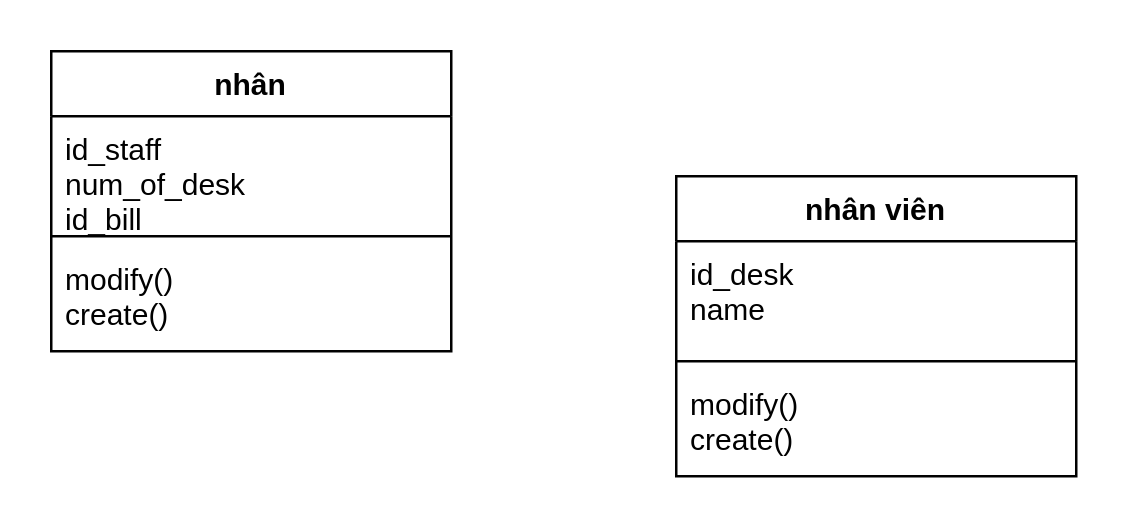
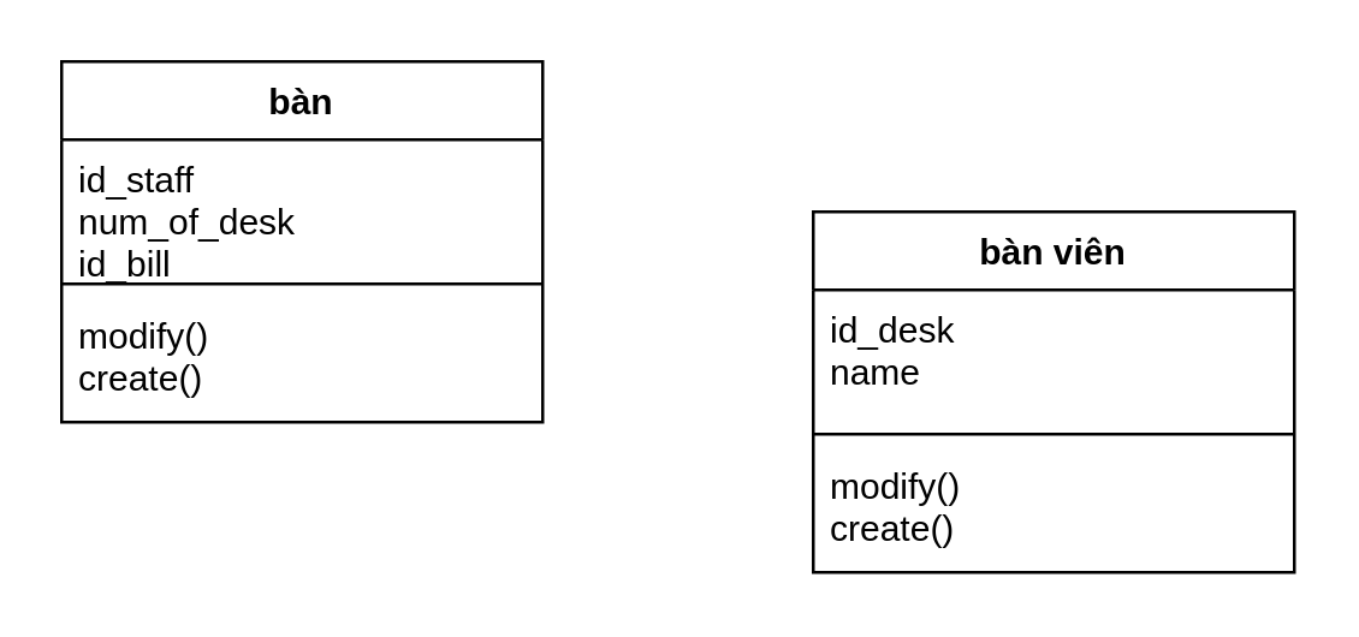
- <mxCell id="2" value="nhân&#10;" style="swimlane;fontStyle=1;align=center;verticalAlign=top;childLayout=stackLayout;horizontal=1;startSize=26;horizontalStack=0;resizeParent=1;resizeParentMax=0;resizeLast=0;collapsible=1;marginBottom=0;" vertex="1" parent="1"><mxGeometry x="20" y="20" width="160" height="120" as="geometry" /></mxCell>
+ <mxCell id="2" value="bàn&#10;" style="swimlane;fontStyle=1;align=center;verticalAlign=top;childLayout=stackLayout;horizontal=1;startSize=26;horizontalStack=0;resizeParent=1;resizeParentMax=0;resizeLast=0;collapsible=1;marginBottom=0;" vertex="1" parent="1"><mxGeometry x="20" y="20" width="160" height="120" as="geometry" /></mxCell>
- <mxCell id="6" value="nhân viên" style="swimlane;fontStyle=1;align=center;verticalAlign=top;childLayout=stackLayout;horizontal=1;startSize=26;horizontalStack=0;resizeParent=1;resizeParentMax=0;resizeLast=0;collapsible=1;marginBottom=0;" vertex="1" parent="1"><mxGeometry x="270" y="70" width="160" height="120" as="geometry" /></mxCell>
+ <mxCell id="6" value="bàn viên" style="swimlane;fontStyle=1;align=center;verticalAlign=top;childLayout=stackLayout;horizontal=1;startSize=26;horizontalStack=0;resizeParent=1;resizeParentMax=0;resizeLast=0;collapsible=1;marginBottom=0;" vertex="1" parent="1"><mxGeometry x="270" y="70" width="160" height="120" as="geometry" /></mxCell>
